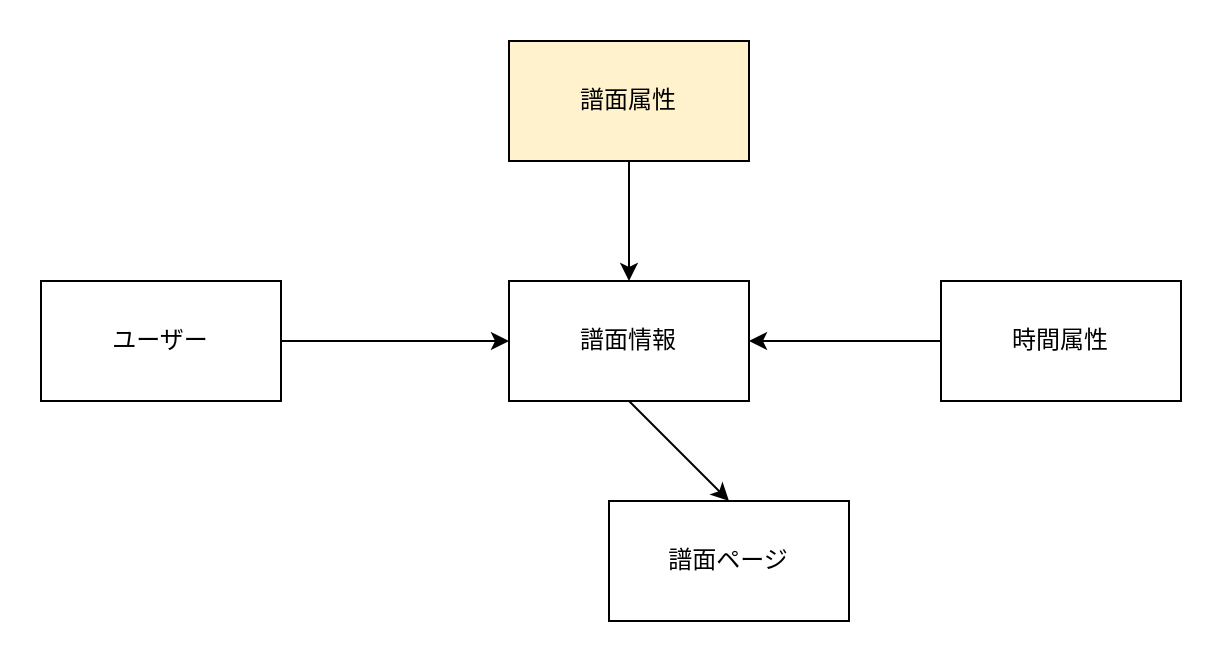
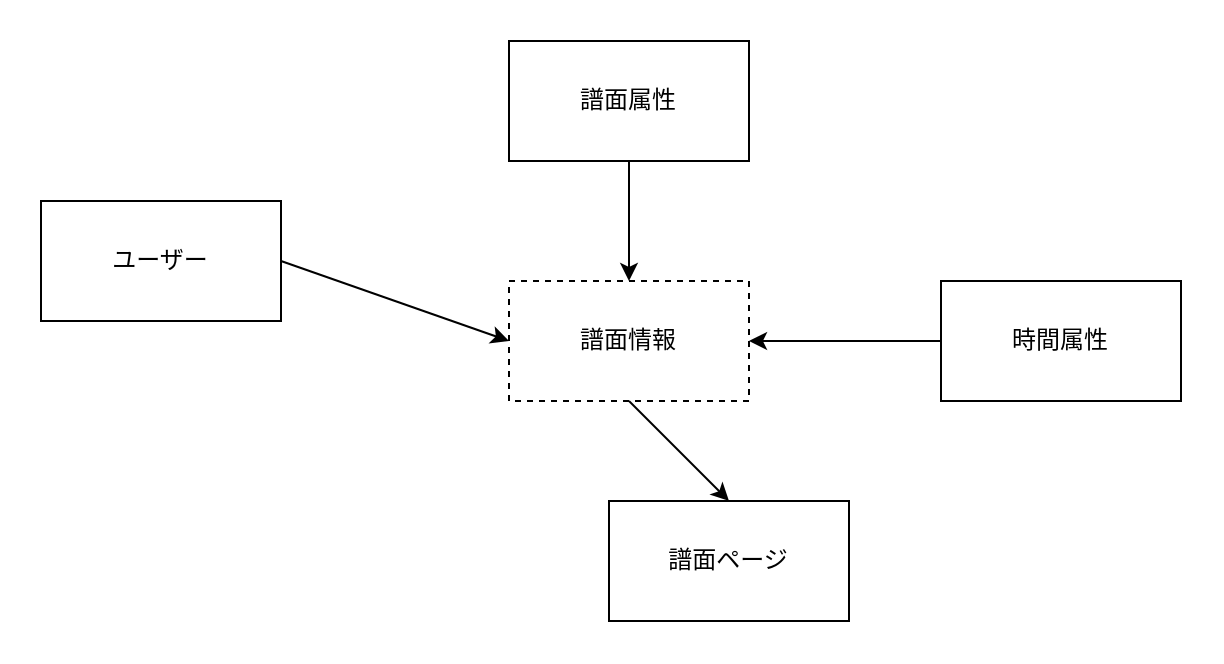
- <mxCell id="6" value="譜面属性" style="rounded=0;whiteSpace=wrap;html=1;fillColor=#fff2cc;" vertex="1" parent="1"><mxGeometry x="254" y="20" width="120" height="60" as="geometry" /></mxCell>
+ <mxCell id="6" value="譜面属性" style="rounded=0;whiteSpace=wrap;html=1;" vertex="1" parent="1"><mxGeometry x="254" y="20" width="120" height="60" as="geometry" /></mxCell>
- <mxCell id="2" value="ユーザー" style="rounded=0;whiteSpace=wrap;html=1;" parent="1" vertex="1"><mxGeometry x="20" y="140" width="120" height="60" as="geometry" /></mxCell>
+ <mxCell id="2" value="ユーザー" style="rounded=0;whiteSpace=wrap;html=1;" parent="1" vertex="1"><mxGeometry x="20" y="100" width="120" height="60" as="geometry" /></mxCell>
- <mxCell id="3" value="譜面情報" style="rounded=0;whiteSpace=wrap;html=1;" parent="1" vertex="1"><mxGeometry x="254" y="140" width="120" height="60" as="geometry" /></mxCell>
+ <mxCell id="3" value="譜面情報" style="rounded=0;whiteSpace=wrap;html=1;dashed=1;" parent="1" vertex="1"><mxGeometry x="254" y="140" width="120" height="60" as="geometry" /></mxCell>
